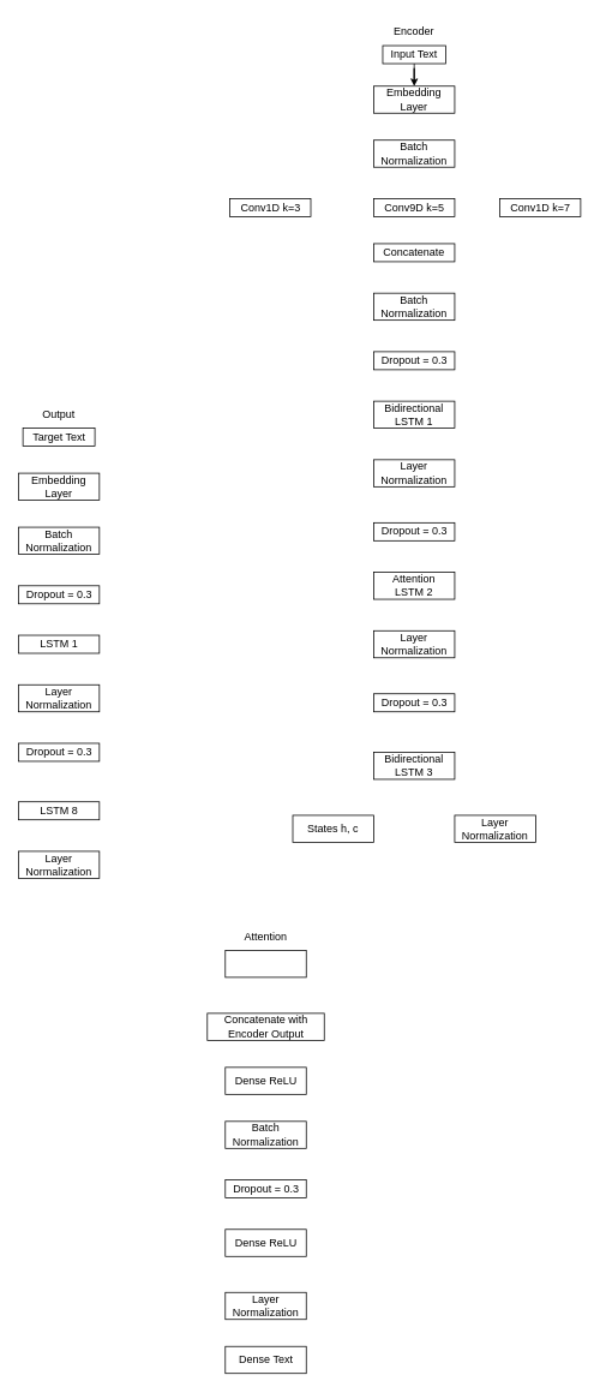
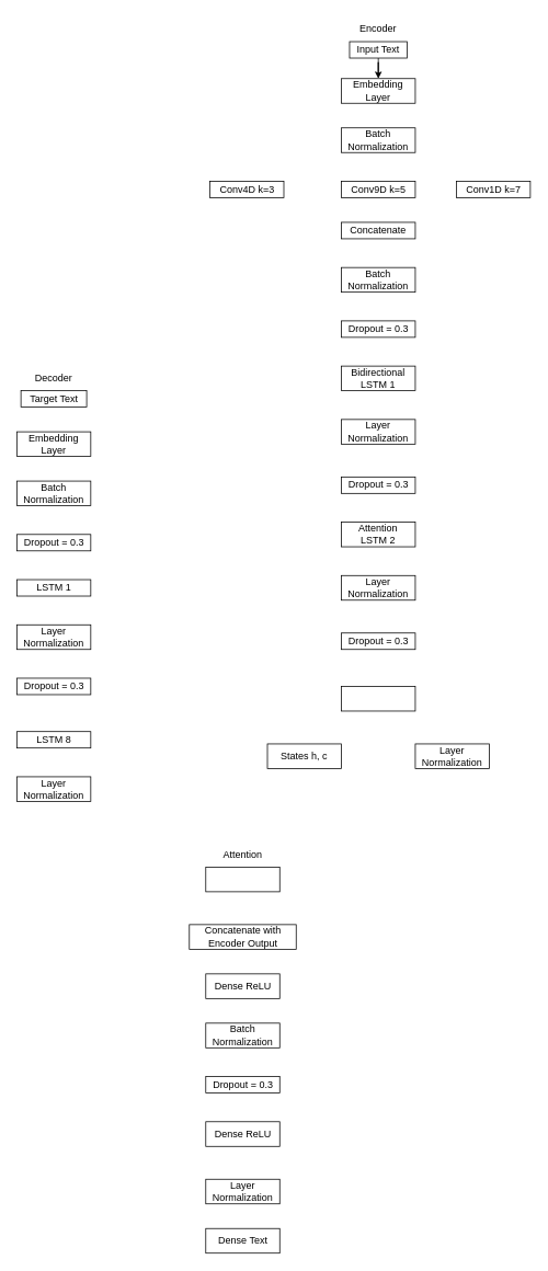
- <mxCell id="15" value="Conv1D k=3" style="text;html=1;align=center;verticalAlign=middle;whiteSpace=wrap;rounded=0;" vertex="1" parent="1"><mxGeometry x="262.5" y="215" width="75" height="30" as="geometry" /></mxCell>
+ <mxCell id="15" value="Conv4D k=3" style="text;html=1;align=center;verticalAlign=middle;whiteSpace=wrap;rounded=0;" vertex="1" parent="1"><mxGeometry x="262.5" y="215" width="75" height="30" as="geometry" /></mxCell>
- <mxCell id="42" value="Output" style="text;html=1;align=center;verticalAlign=middle;whiteSpace=wrap;rounded=0;" vertex="1" parent="1"><mxGeometry x="35" y="445" width="60" height="30" as="geometry" /></mxCell>
+ <mxCell id="42" value="Decoder" style="text;html=1;align=center;verticalAlign=middle;whiteSpace=wrap;rounded=0;" vertex="1" parent="1"><mxGeometry x="35" y="445" width="60" height="30" as="geometry" /></mxCell>
- <mxCell id="35" value="Bidirectional LSTM 3" style="text;html=1;align=center;verticalAlign=middle;whiteSpace=wrap;rounded=0;" vertex="1" parent="1"><mxGeometry x="430" y="835" width="60" height="30" as="geometry" /></mxCell>
